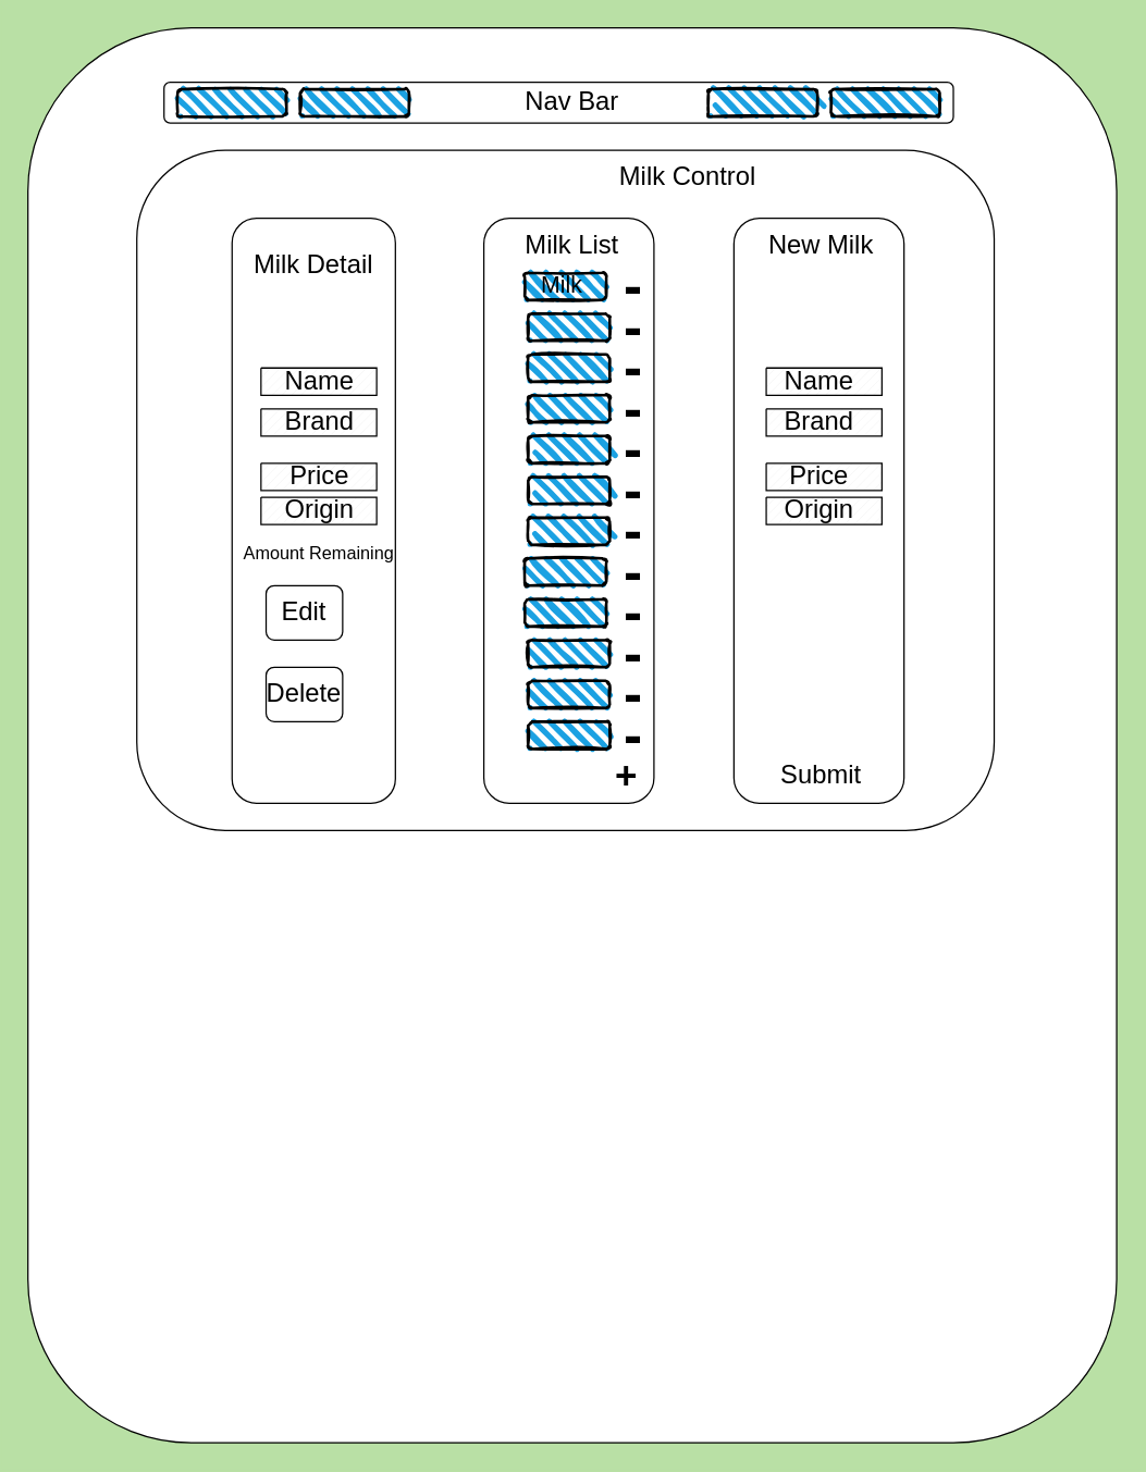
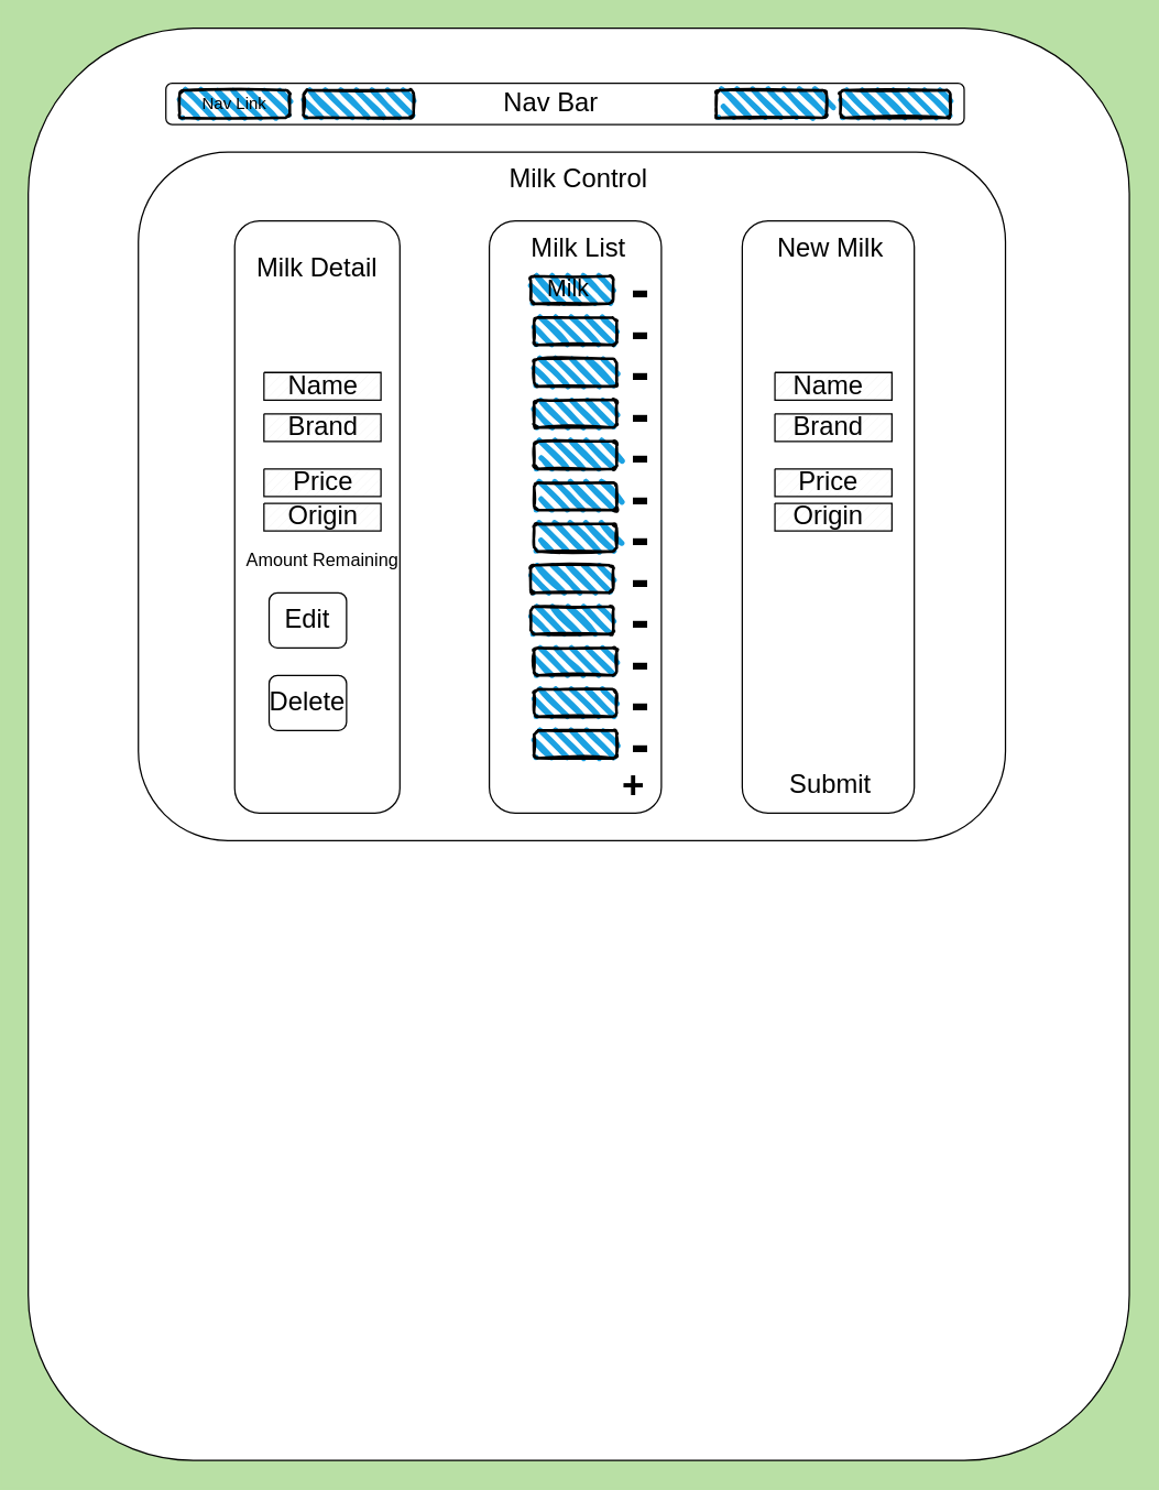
+ <mxCell id="11" value="Nav Link" style="text;html=1;strokeColor=none;fillColor=none;align=center;verticalAlign=middle;whiteSpace=wrap;rounded=0;" vertex="1" parent="1"><mxGeometry x="145" y="65" width="50" height="20" as="geometry" /></mxCell>
- <mxCell id="6" value="Nav Bar" style="text;html=1;strokeColor=none;fillColor=none;align=center;verticalAlign=middle;whiteSpace=wrap;rounded=0;fontSize=19;" vertex="1" parent="1"><mxGeometry x="340" y="65" width="160" height="20" as="geometry" /></mxCell>
+ <mxCell id="6" value="Nav Bar" style="text;html=1;strokeColor=none;fillColor=none;align=center;verticalAlign=middle;whiteSpace=wrap;rounded=0;fontSize=19;" vertex="1" parent="1"><mxGeometry x="320" y="65" width="160" height="20" as="geometry" /></mxCell>
- <mxCell id="13" value="Milk Control" style="text;html=1;strokeColor=none;fillColor=none;align=center;verticalAlign=middle;whiteSpace=wrap;rounded=0;fontSize=19;" vertex="1" parent="1"><mxGeometry x="415" y="120" width="180" height="20" as="geometry" /></mxCell>
+ <mxCell id="13" value="Milk Control" style="text;html=1;strokeColor=none;fillColor=none;align=center;verticalAlign=middle;whiteSpace=wrap;rounded=0;fontSize=19;" vertex="1" parent="1"><mxGeometry x="330" y="120" width="180" height="20" as="geometry" /></mxCell>
